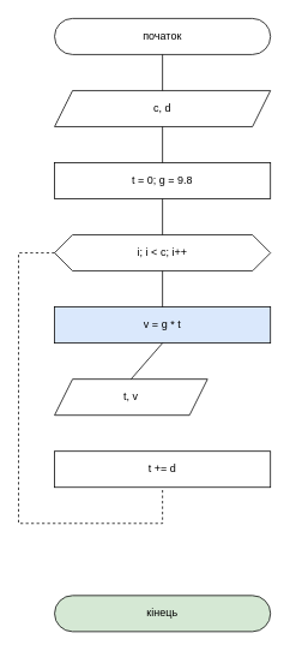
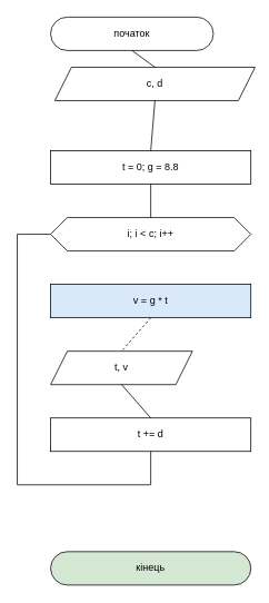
- <mxCell id="2" value="початок" style="rounded=1;whiteSpace=wrap;html=1;arcSize=50;" vertex="1" parent="1"><mxGeometry x="60" y="20" width="240" height="40" as="geometry" /></mxCell>
+ <mxCell id="2" value="початок" style="rounded=1;whiteSpace=wrap;html=1;arcSize=50;" vertex="1" parent="1"><mxGeometry x="60" y="20" width="195" height="40" as="geometry" /></mxCell>
- <mxCell id="4" value="c, d" style="shape=parallelogram;perimeter=parallelogramPerimeter;whiteSpace=wrap;html=1;fixedSize=1;" vertex="1" parent="1"><mxGeometry x="60" y="100" width="240" height="40" as="geometry" /></mxCell>
+ <mxCell id="4" value="c, d" style="shape=parallelogram;perimeter=parallelogramPerimeter;whiteSpace=wrap;html=1;fixedSize=1;" vertex="1" parent="1"><mxGeometry x="65" y="80" width="240" height="40" as="geometry" /></mxCell>
- <mxCell id="5" value="t = 0; g = 9.8" style="rounded=0;whiteSpace=wrap;html=1;" vertex="1" parent="1"><mxGeometry x="60" y="180" width="240" height="40" as="geometry" /></mxCell>
+ <mxCell id="5" value="t = 0; g = 8.8" style="rounded=0;whiteSpace=wrap;html=1;" vertex="1" parent="1"><mxGeometry x="60" y="180" width="240" height="40" as="geometry" /></mxCell>
- <mxCell id="13" value="" style="endArrow=none;html=1;rounded=0;entryX=0.5;entryY=1;entryDx=0;entryDy=0;exitX=0.5;exitY=0;exitDx=0;exitDy=0;" edge="1" parent="1" source="7" target="6"><mxGeometry width="50" height="50" relative="1" as="geometry"><mxPoint x="420" y="95" as="sourcePoint" /><mxPoint x="470" y="45" as="targetPoint" /></mxGeometry></mxCell>
- <mxCell id="14" value="" style="endArrow=none;html=1;rounded=0;exitX=0.5;exitY=1;exitDx=0;exitDy=0;entryX=0.5;entryY=0;entryDx=0;entryDy=0;" edge="1" parent="1" source="7" target="8"><mxGeometry width="50" height="50" relative="1" as="geometry"><mxPoint x="430" y="105" as="sourcePoint" /><mxPoint x="480" y="55" as="targetPoint" /></mxGeometry></mxCell>
+ <mxCell id="14" value="" style="endArrow=none;html=1;rounded=0;exitX=0.5;exitY=1;exitDx=0;exitDy=0;entryX=0.5;entryY=0;entryDx=0;entryDy=0;dashed=1;" edge="1" parent="1" source="7" target="8"><mxGeometry width="50" height="50" relative="1" as="geometry"><mxPoint x="430" y="105" as="sourcePoint" /><mxPoint x="480" y="55" as="targetPoint" /></mxGeometry></mxCell>
+ <mxCell id="15" value="" style="endArrow=none;html=1;rounded=0;exitX=0.5;exitY=1;exitDx=0;exitDy=0;entryX=0.5;entryY=0;entryDx=0;entryDy=0;" edge="1" parent="1" source="8" target="9"><mxGeometry width="50" height="50" relative="1" as="geometry"><mxPoint x="440" y="115" as="sourcePoint" /><mxPoint x="490" y="65" as="targetPoint" /></mxGeometry></mxCell>
- <mxCell id="16" value="" style="endArrow=none;html=1;rounded=0;entryX=0.5;entryY=1;entryDx=0;entryDy=0;exitX=0;exitY=0.5;exitDx=0;exitDy=0;dashed=1;" edge="1" parent="1" source="6" target="9"><mxGeometry width="50" height="50" relative="1" as="geometry"><mxPoint x="450" y="125" as="sourcePoint" /><mxPoint x="500" y="75" as="targetPoint" /><Array as="points"><mxPoint x="20" y="280" /><mxPoint x="20" y="580" /><mxPoint x="180" y="580" /></Array></mxGeometry></mxCell>
+ <mxCell id="16" value="" style="endArrow=none;html=1;rounded=0;entryX=0.5;entryY=1;entryDx=0;entryDy=0;exitX=0;exitY=0.5;exitDx=0;exitDy=0;" edge="1" parent="1" source="6" target="9"><mxGeometry width="50" height="50" relative="1" as="geometry"><mxPoint x="450" y="125" as="sourcePoint" /><mxPoint x="500" y="75" as="targetPoint" /><Array as="points"><mxPoint x="20" y="280" /><mxPoint x="20" y="580" /><mxPoint x="180" y="580" /></Array></mxGeometry></mxCell>
